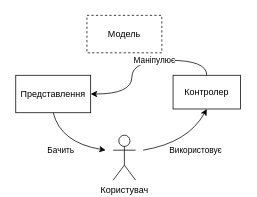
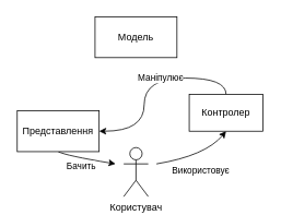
- <mxCell id="4" value="Модель" style="rounded=0;whiteSpace=wrap;html=1;dashed=1;" vertex="1" parent="1"><mxGeometry x="115" y="20" width="100" height="50" as="geometry" /></mxCell>
+ <mxCell id="4" value="Модель" style="rounded=0;whiteSpace=wrap;html=1;" vertex="1" parent="1"><mxGeometry x="115" y="20" width="100" height="50" as="geometry" /></mxCell>
- <mxCell id="8" value="Контролер" style="rounded=0;whiteSpace=wrap;html=1;" vertex="1" parent="1"><mxGeometry x="230" y="100" width="90" height="45" as="geometry" /></mxCell>
+ <mxCell id="8" value="Контролер" style="rounded=0;whiteSpace=wrap;html=1;" vertex="1" parent="1"><mxGeometry x="230" y="115" width="90" height="45" as="geometry" /></mxCell>
- <mxCell id="6" value="Представлення" style="rounded=0;whiteSpace=wrap;html=1;" vertex="1" parent="1"><mxGeometry x="20" y="100" width="100" height="50" as="geometry" /></mxCell>
+ <mxCell id="6" value="Представлення" style="rounded=0;whiteSpace=wrap;html=1;" vertex="1" parent="1"><mxGeometry x="20" y="135" width="100" height="50" as="geometry" /></mxCell>
